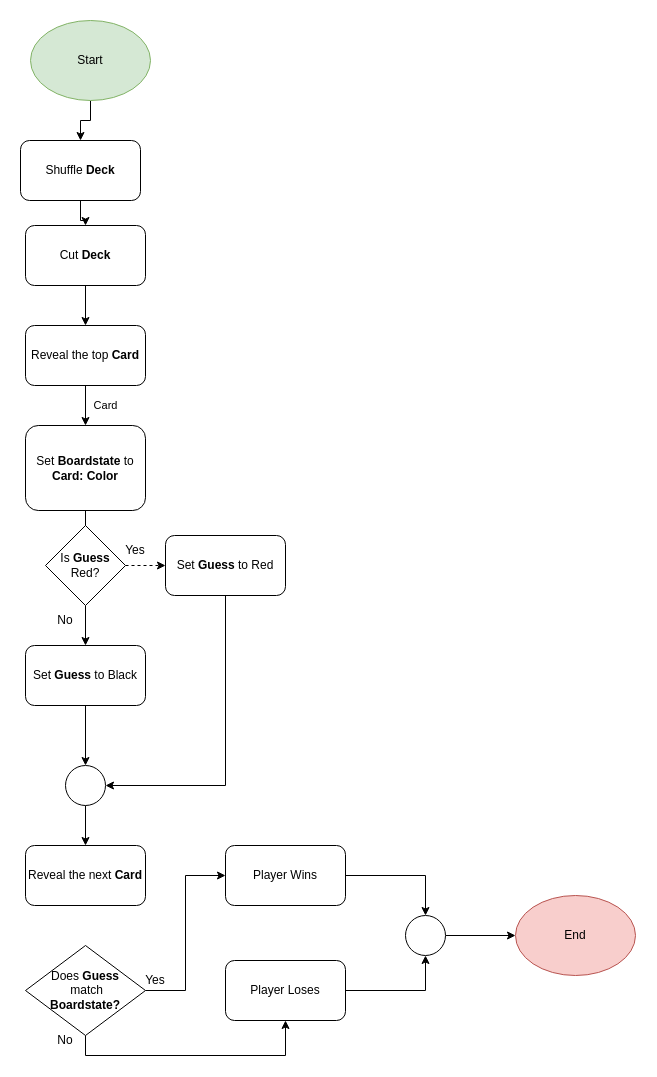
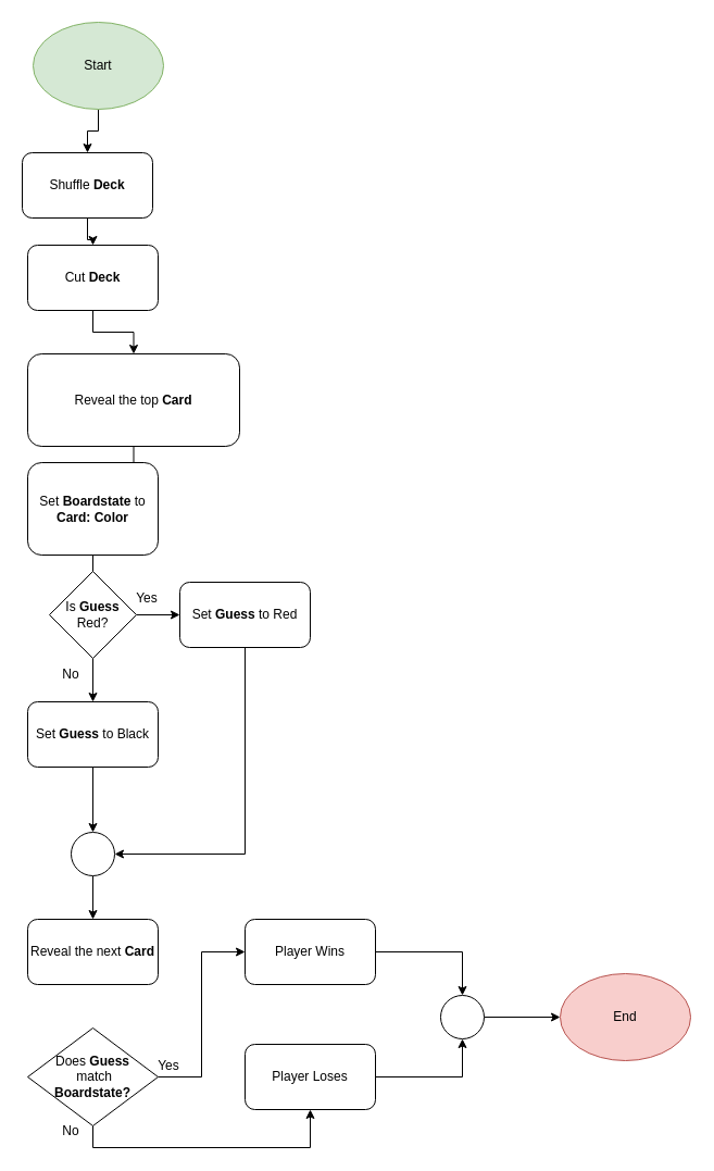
- <mxCell id="9" value="Reveal the top &lt;b&gt;Card&lt;/b&gt;" style="rounded=1;whiteSpace=wrap;html=1;" vertex="1" parent="1"><mxGeometry x="25" y="325" width="120" height="60" as="geometry" /></mxCell>
+ <mxCell id="9" value="Reveal the top &lt;b&gt;Card&lt;/b&gt;" style="rounded=1;whiteSpace=wrap;html=1;" vertex="1" parent="1"><mxGeometry x="25" y="325" width="195" height="85" as="geometry" /></mxCell>
- <mxCell id="12" value="" style="edgeStyle=orthogonalEdgeStyle;rounded=0;orthogonalLoop=1;jettySize=auto;html=1;dashed=1;" edge="1" parent="1" source="14" target="16"><mxGeometry relative="1" as="geometry" /></mxCell>
+ <mxCell id="12" value="" style="edgeStyle=orthogonalEdgeStyle;rounded=0;orthogonalLoop=1;jettySize=auto;html=1;" edge="1" parent="1" source="14" target="16"><mxGeometry relative="1" as="geometry" /></mxCell>
